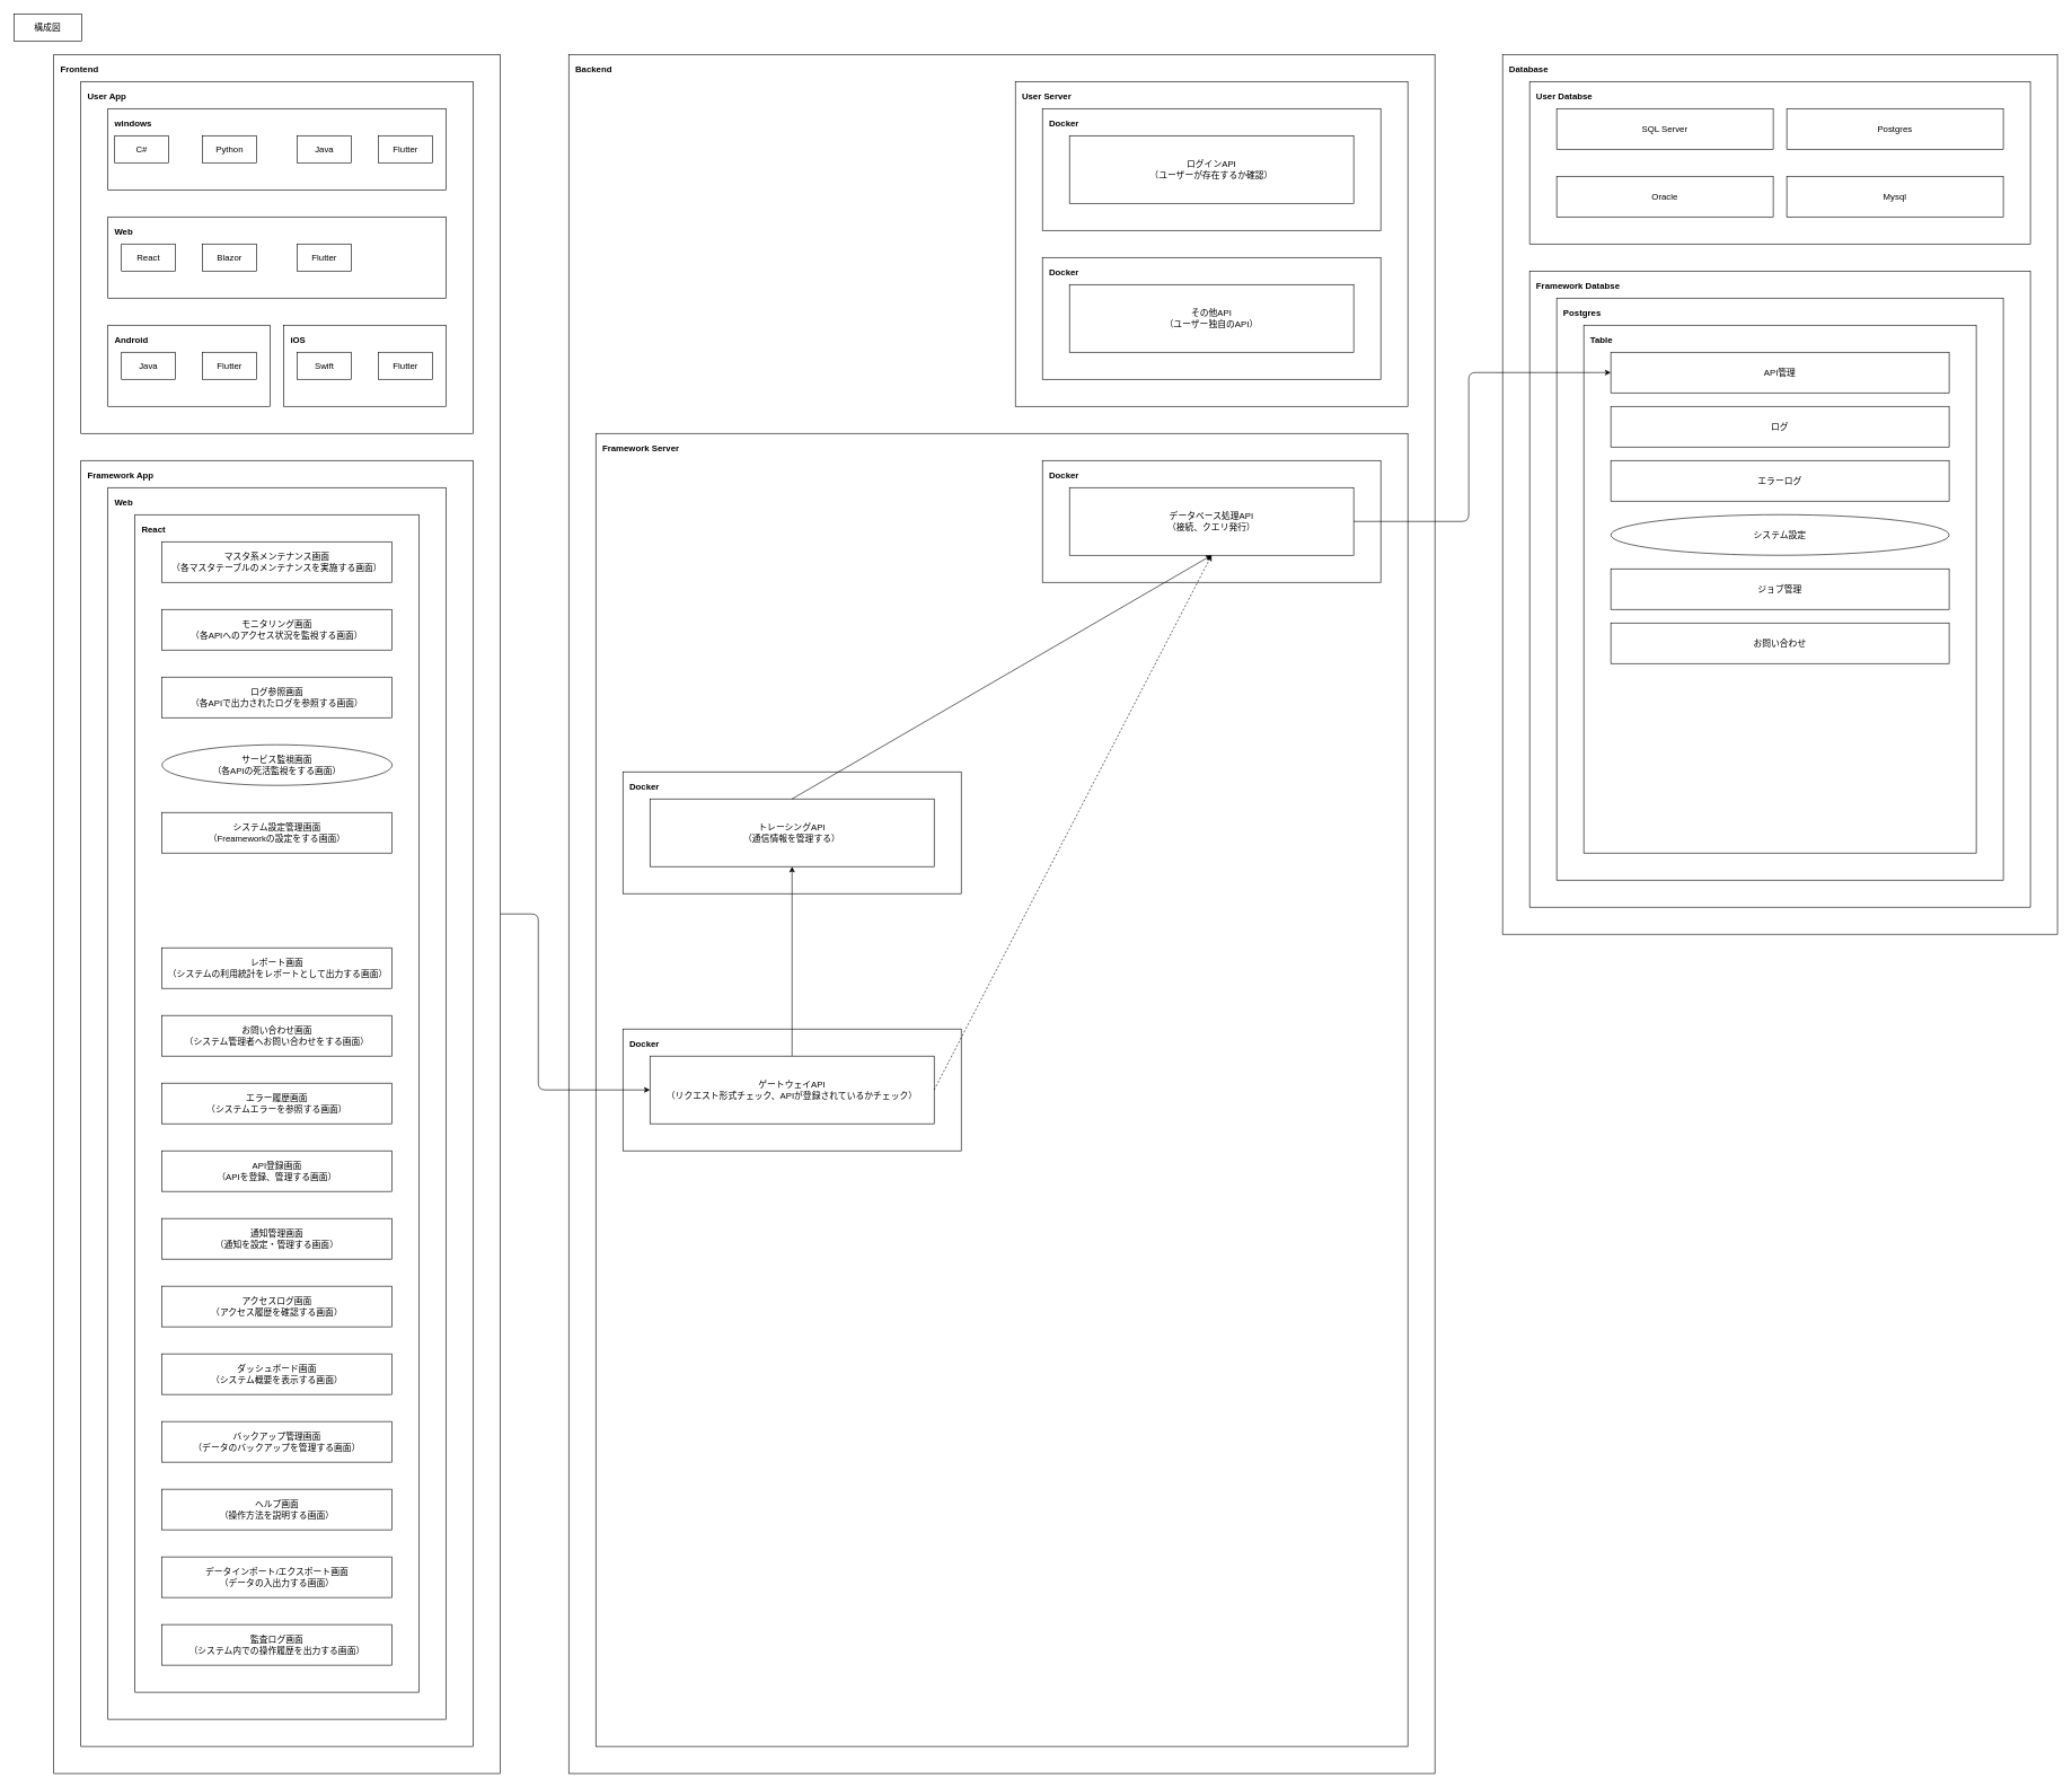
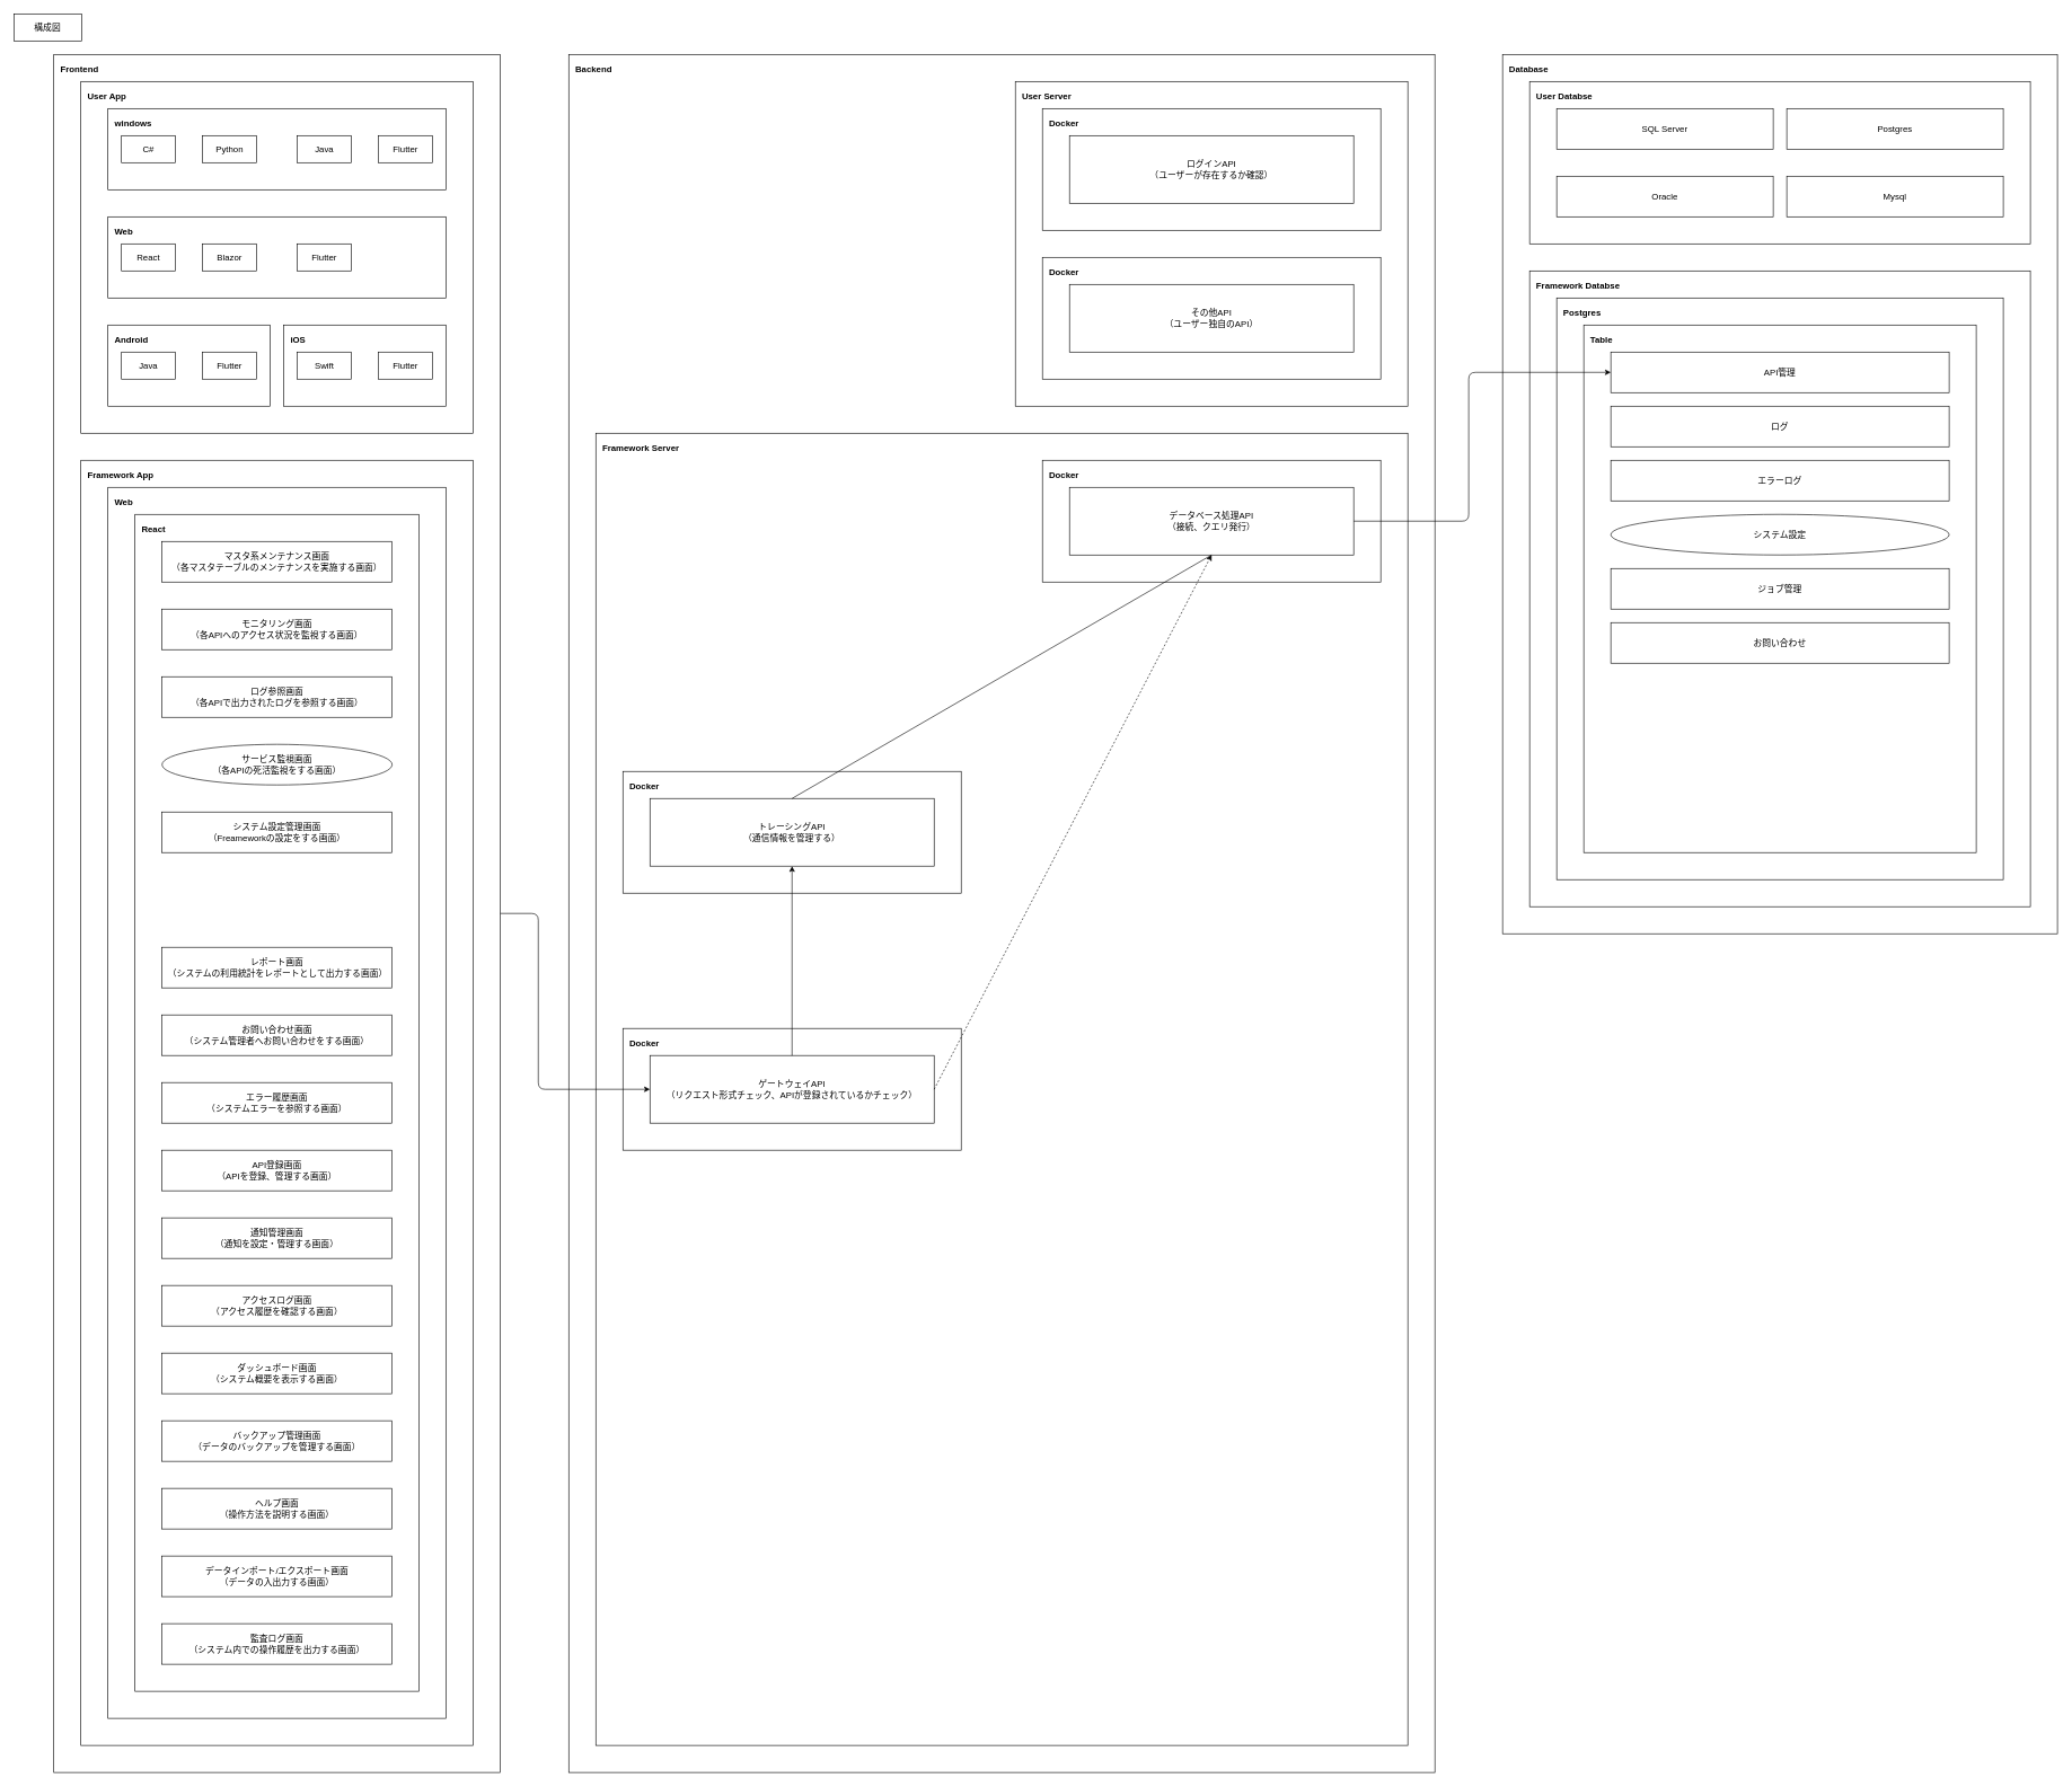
- <mxCell id="9" value="C#" style="rounded=0;whiteSpace=wrap;html=1;fillColor=none;align=center;verticalAlign=middle;spacing=10;fontFamily=Helvetica;fontSize=13;" parent="1" vertex="1"><mxGeometry x="169" y="200" width="80" height="40" as="geometry" /></mxCell>
+ <mxCell id="9" value="C#" style="rounded=0;whiteSpace=wrap;html=1;fillColor=none;align=center;verticalAlign=middle;spacing=10;fontFamily=Helvetica;fontSize=13;" parent="1" vertex="1"><mxGeometry x="179" y="200" width="80" height="40" as="geometry" /></mxCell>
- <mxCell id="66" value="" style="endArrow=classic;html=1;entryX=0.5;entryY=1;entryDx=0;entryDy=0;exitX=0.5;exitY=0;exitDx=0;exitDy=0;" edge="1" parent="1" source="64" target="50"><mxGeometry width="50" height="50" relative="1" as="geometry"><mxPoint x="1175" y="1565" as="sourcePoint" /><mxPoint x="1175" y="1285" as="targetPoint" /></mxGeometry></mxCell>
+ <mxCell id="66" value="" style="endArrow=none;html=1;entryX=0.5;entryY=1;entryDx=0;entryDy=0;exitX=0.5;exitY=0;exitDx=0;exitDy=0;" edge="1" parent="1" source="64" target="50"><mxGeometry width="50" height="50" relative="1" as="geometry"><mxPoint x="1175" y="1565" as="sourcePoint" /><mxPoint x="1175" y="1285" as="targetPoint" /></mxGeometry></mxCell>
